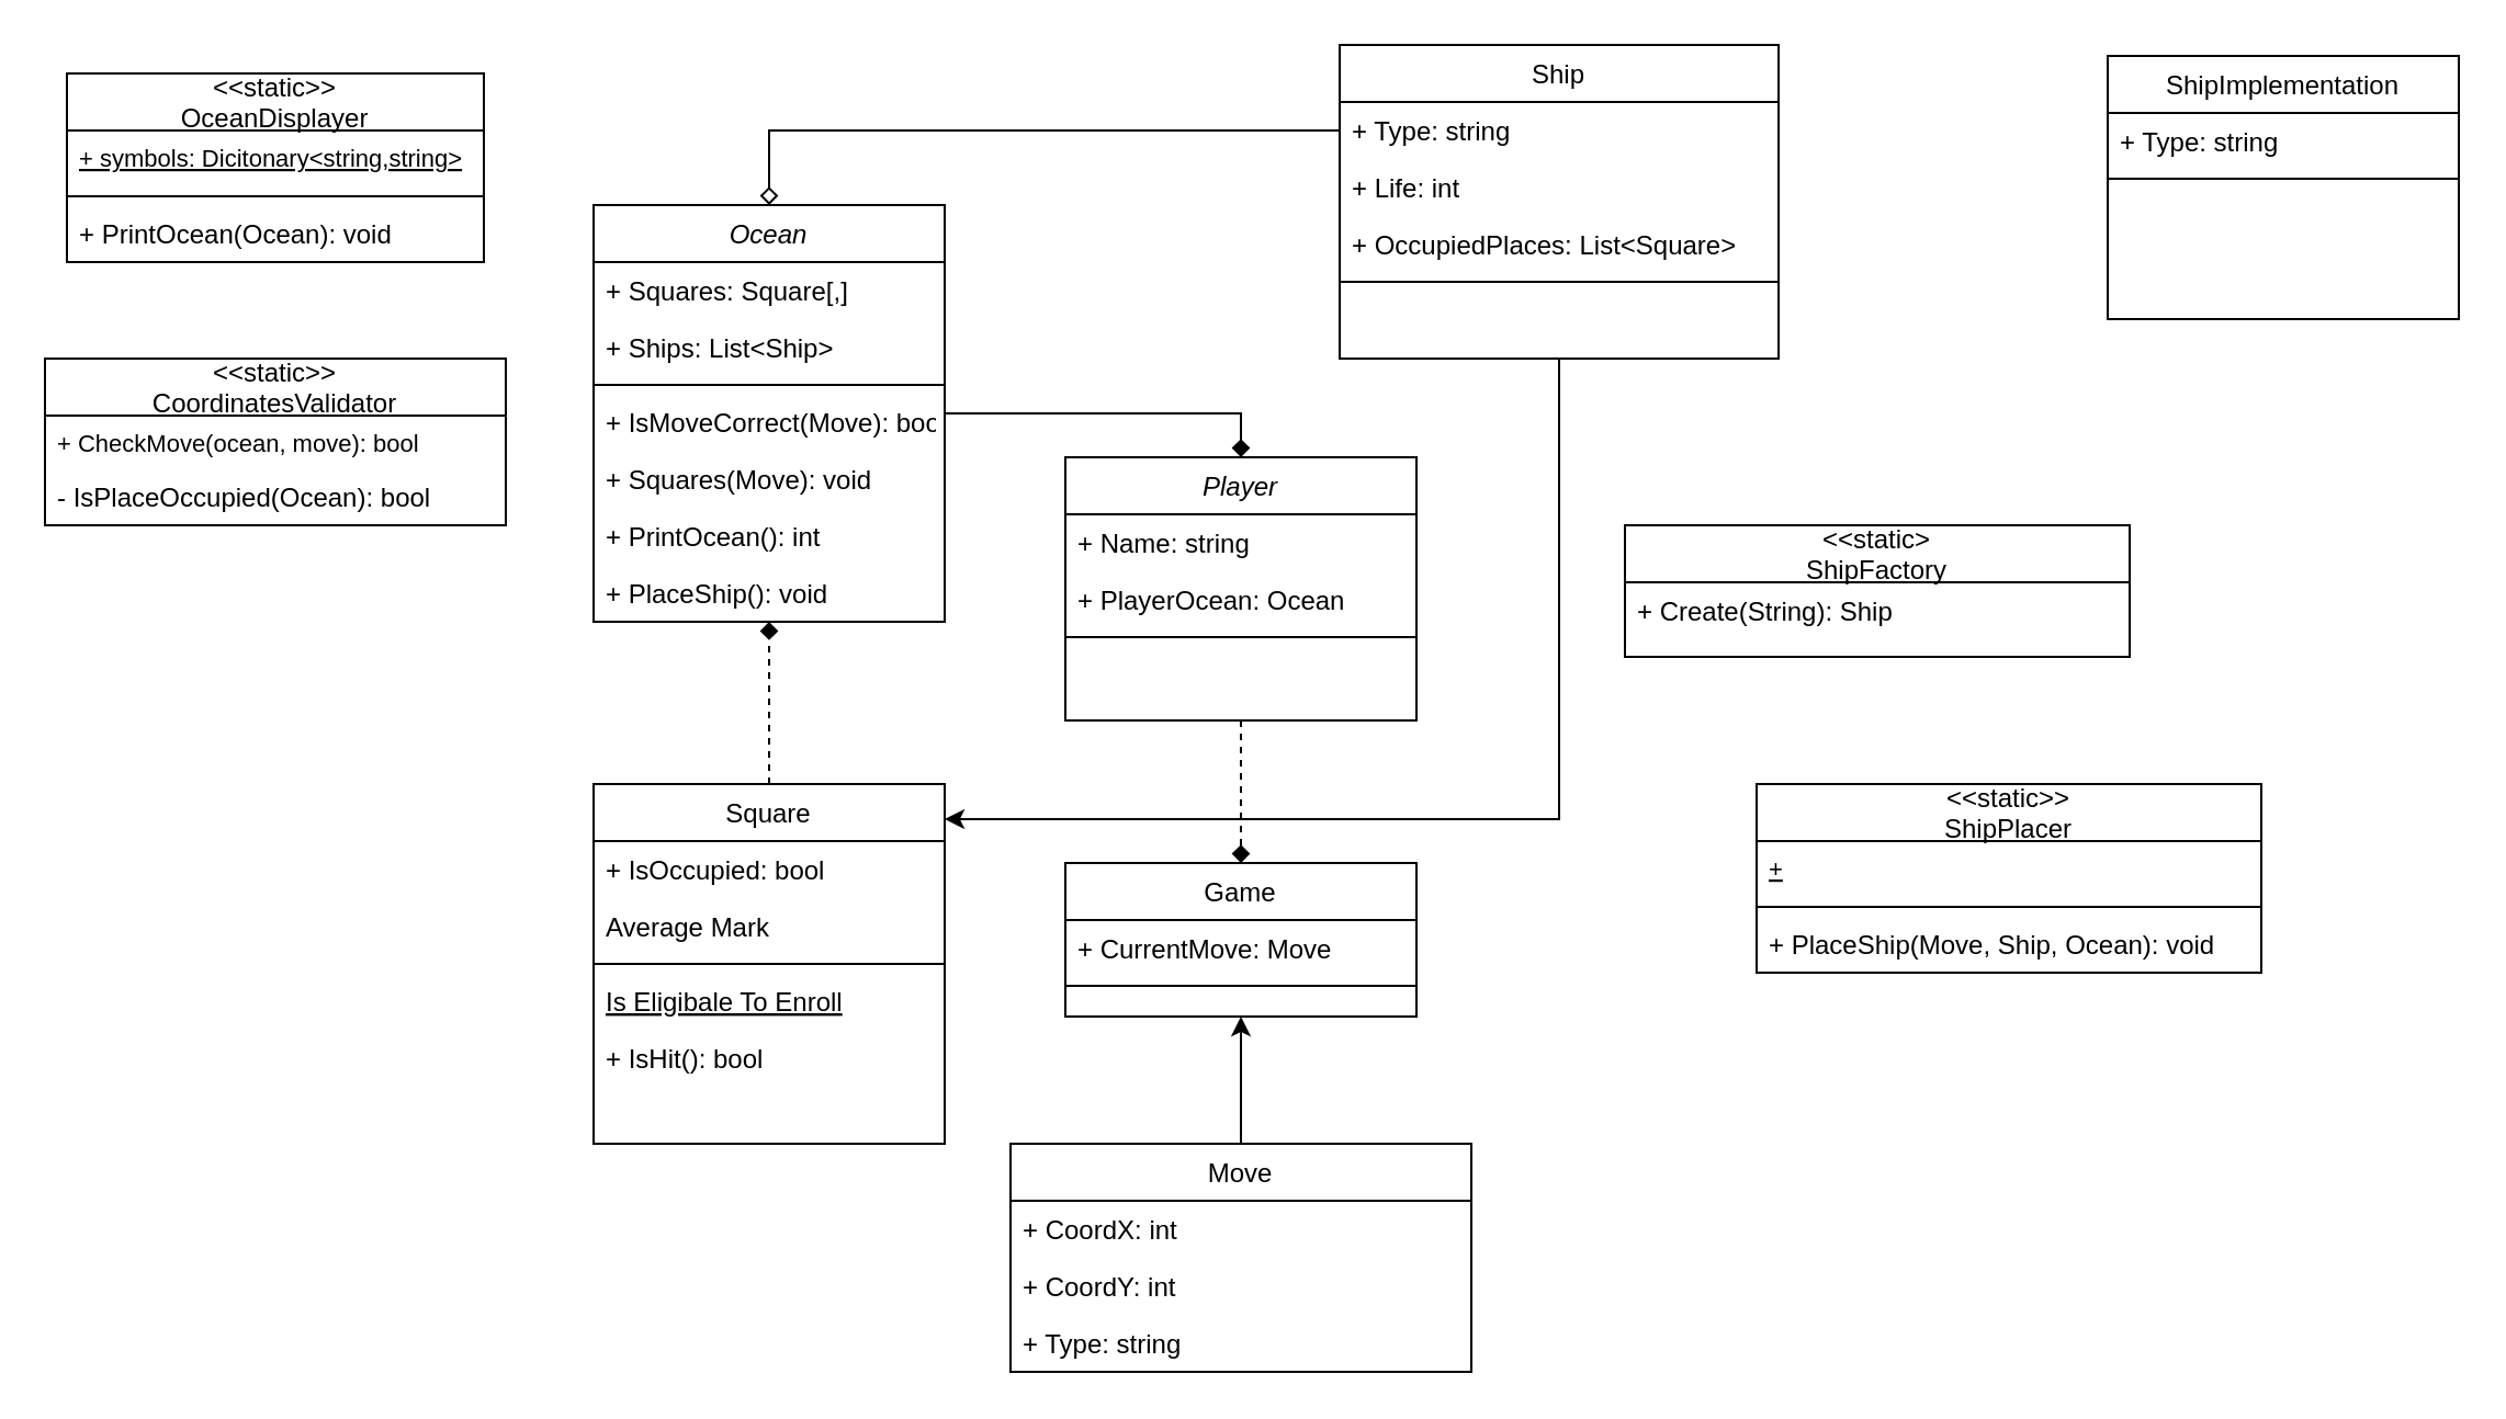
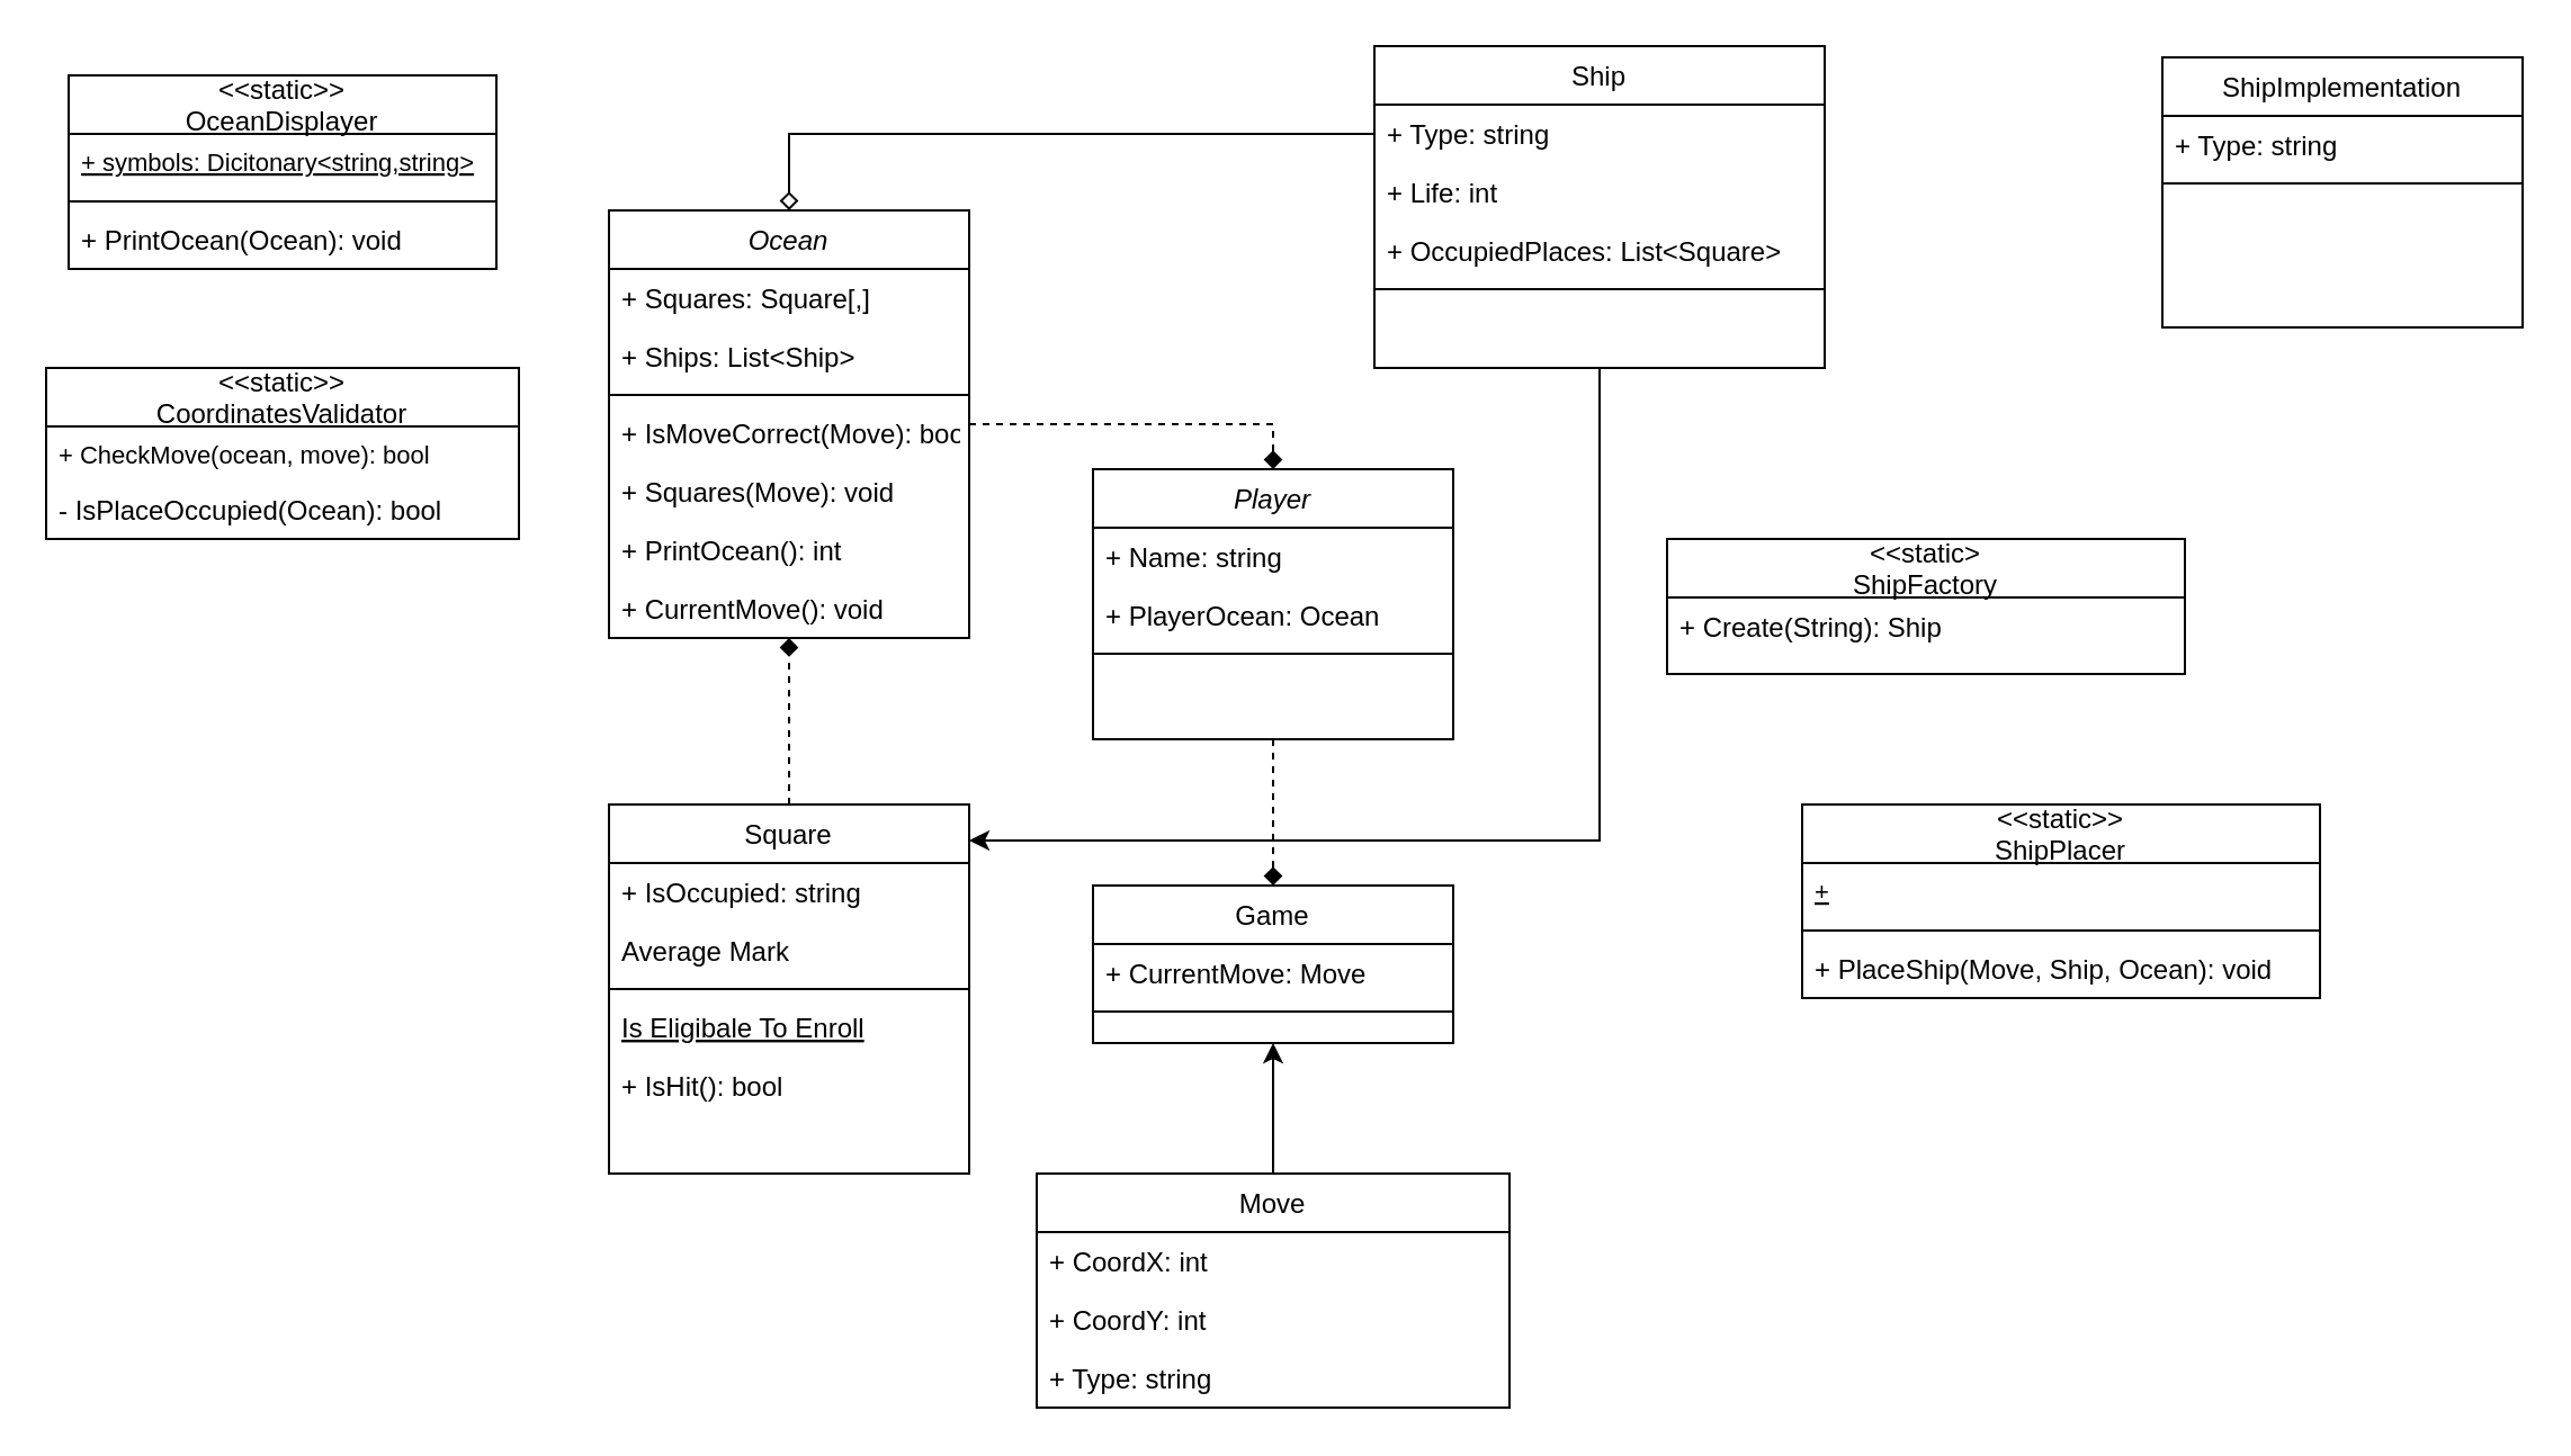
- <mxCell id="3" style="edgeStyle=orthogonalEdgeStyle;rounded=0;orthogonalLoop=1;jettySize=auto;html=1;entryX=0.5;entryY=0;entryDx=0;entryDy=0;endArrow=diamond;endFill=1;" edge="1" parent="1" source="4" target="17"><mxGeometry relative="1" as="geometry" /></mxCell>
+ <mxCell id="3" style="edgeStyle=orthogonalEdgeStyle;rounded=0;orthogonalLoop=1;jettySize=auto;html=1;entryX=0.5;entryY=0;entryDx=0;entryDy=0;endArrow=diamond;endFill=1;dashed=1;" edge="1" parent="1" source="4" target="17"><mxGeometry relative="1" as="geometry" /></mxCell>
- <mxCell id="11" value="+ PlaceShip(): void" style="text;align=left;verticalAlign=top;spacingLeft=4;spacingRight=4;overflow=hidden;rotatable=0;points=[[0,0.5],[1,0.5]];portConstraint=eastwest;" vertex="1" parent="4"><mxGeometry y="164" width="160" height="26" as="geometry" /></mxCell>
+ <mxCell id="11" value="+ CurrentMove(): void" style="text;align=left;verticalAlign=top;spacingLeft=4;spacingRight=4;overflow=hidden;rotatable=0;points=[[0,0.5],[1,0.5]];portConstraint=eastwest;" vertex="1" parent="4"><mxGeometry y="164" width="160" height="26" as="geometry" /></mxCell>
- <mxCell id="23" value="+ IsOccupied: bool" style="text;align=left;verticalAlign=top;spacingLeft=4;spacingRight=4;overflow=hidden;rotatable=0;points=[[0,0.5],[1,0.5]];portConstraint=eastwest;" vertex="1" parent="22"><mxGeometry y="26" width="160" height="26" as="geometry" /></mxCell>
+ <mxCell id="23" value="+ IsOccupied: string" style="text;align=left;verticalAlign=top;spacingLeft=4;spacingRight=4;overflow=hidden;rotatable=0;points=[[0,0.5],[1,0.5]];portConstraint=eastwest;" vertex="1" parent="22"><mxGeometry y="26" width="160" height="26" as="geometry" /></mxCell>
